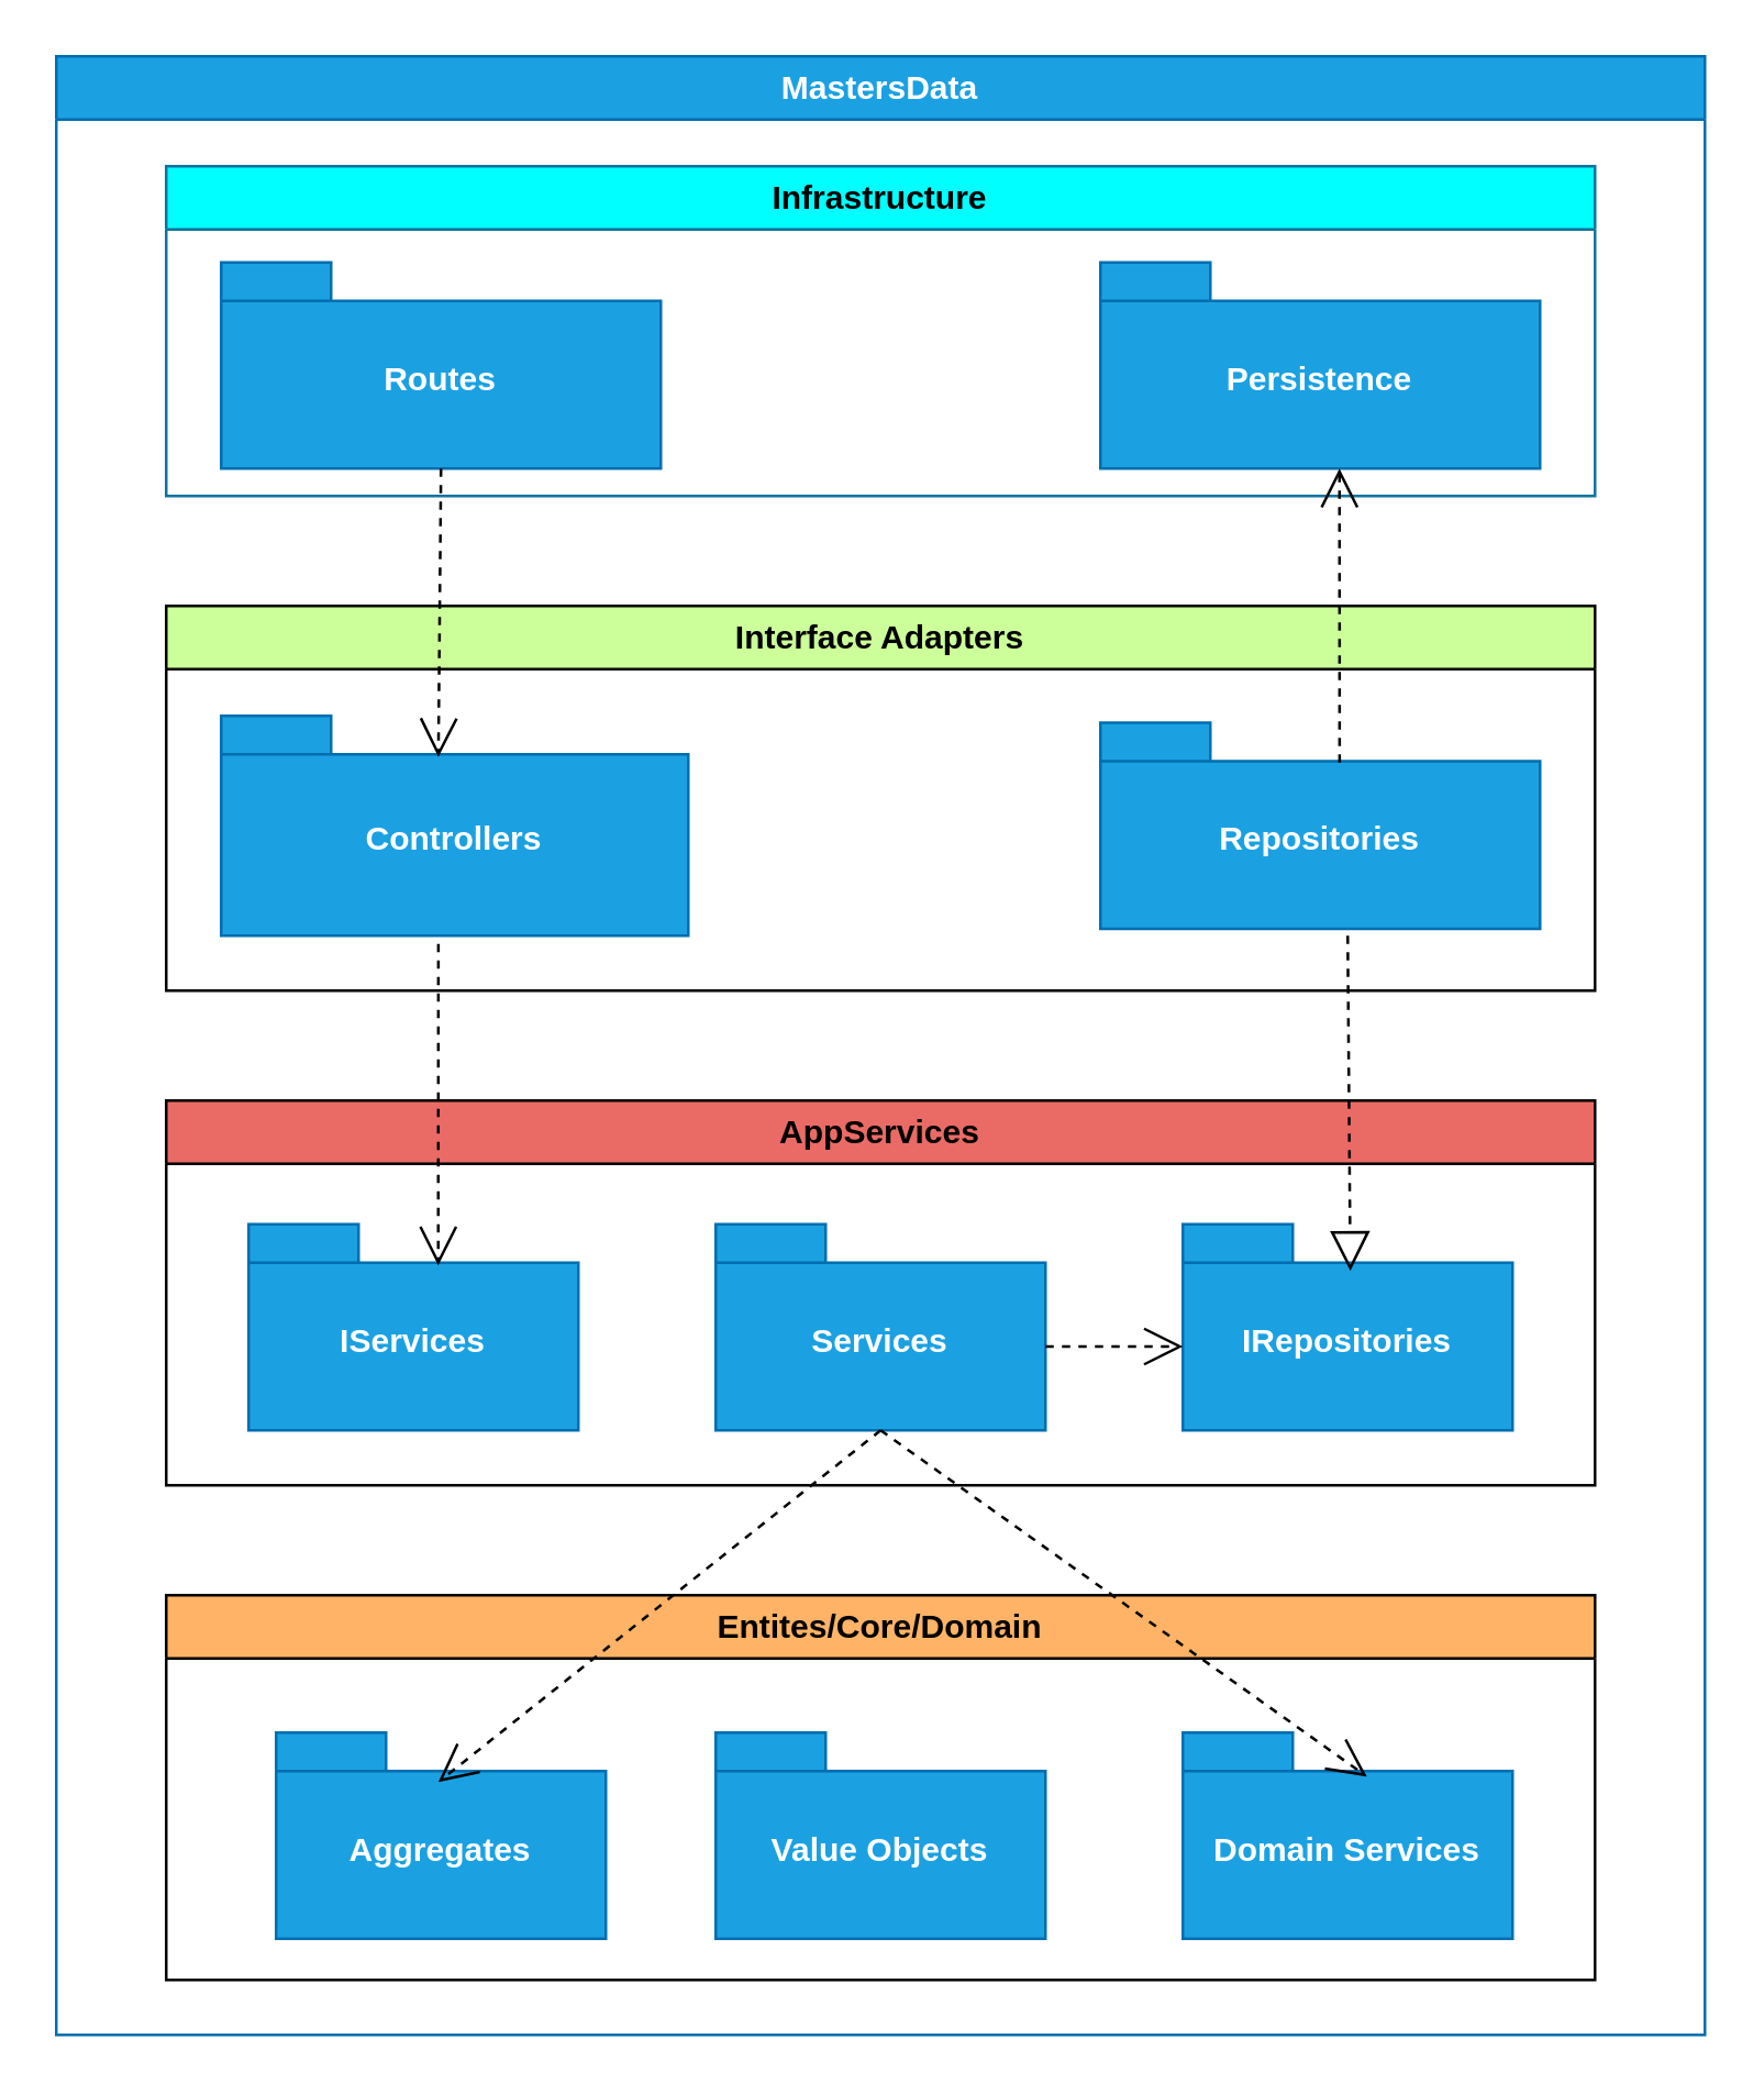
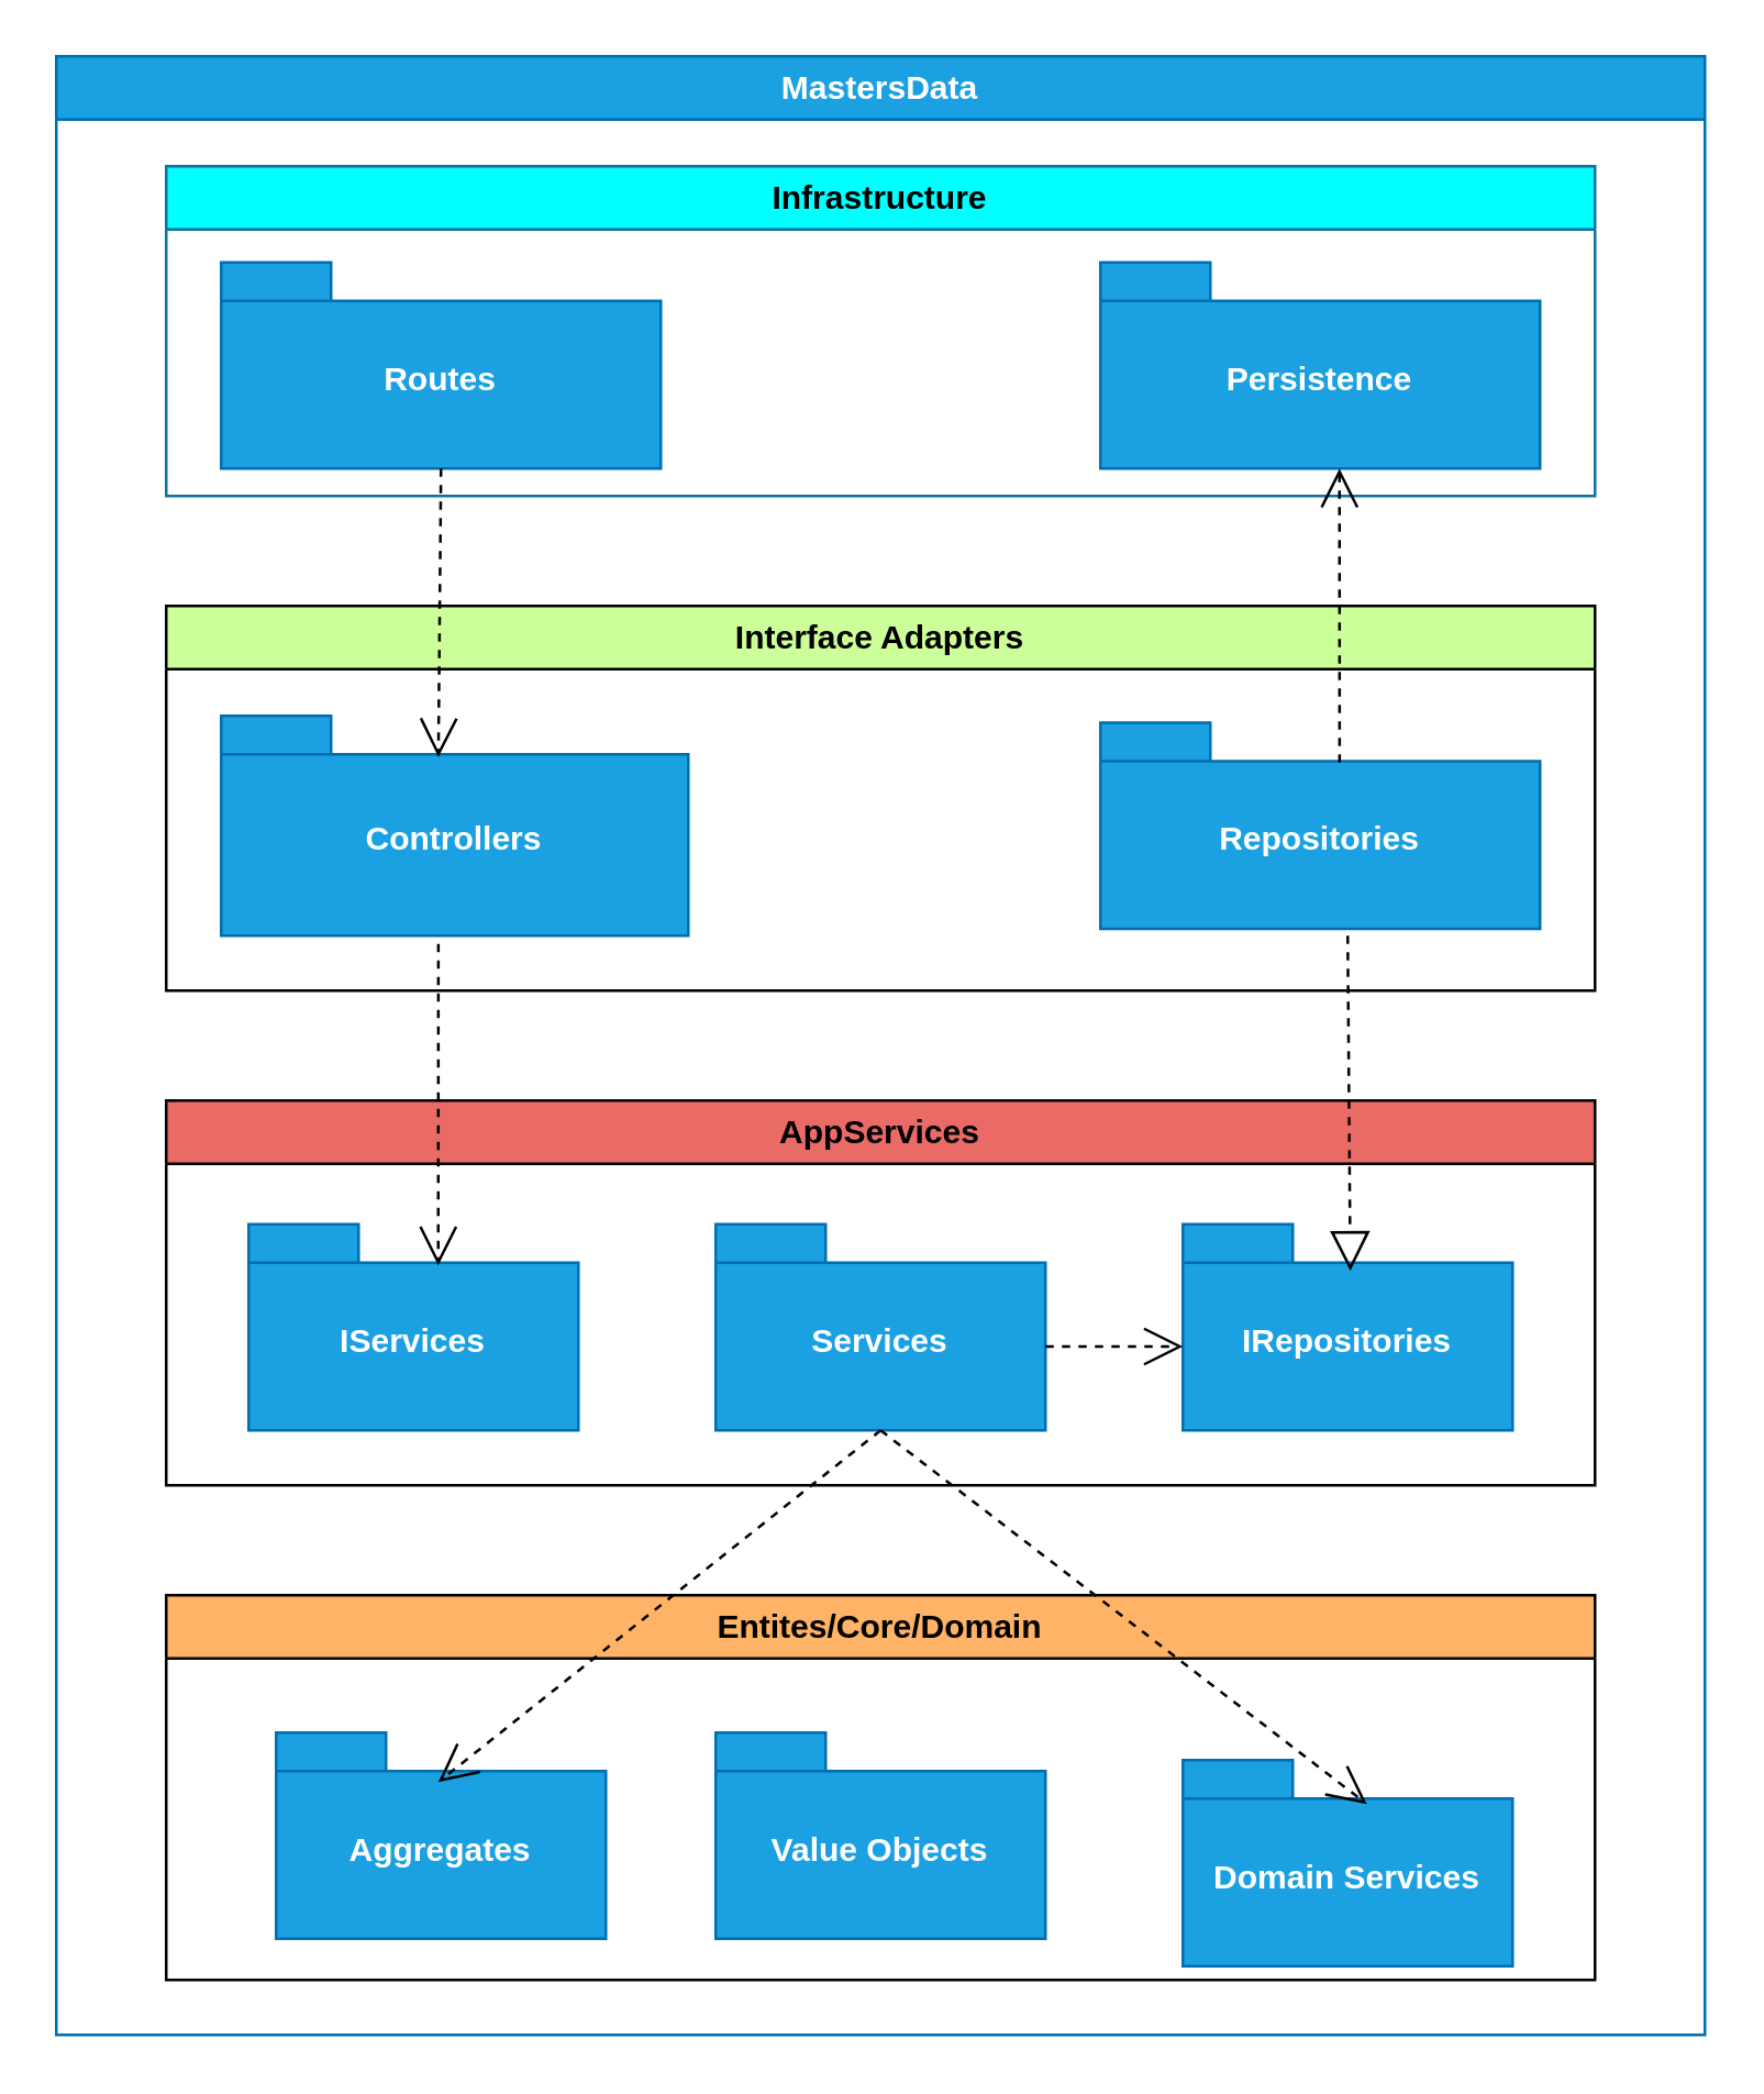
- <mxCell id="17" value="Domain Services" style="shape=folder;fontStyle=1;spacingTop=10;tabWidth=40;tabHeight=14;tabPosition=left;html=1;whiteSpace=wrap;fillColor=#1ba1e2;fontColor=#ffffff;strokeColor=#006EAF;" vertex="1" parent="14"><mxGeometry x="370" y="50" width="120" height="75" as="geometry" /></mxCell>
+ <mxCell id="17" value="Domain Services" style="shape=folder;fontStyle=1;spacingTop=10;tabWidth=40;tabHeight=14;tabPosition=left;html=1;whiteSpace=wrap;fillColor=#1ba1e2;fontColor=#ffffff;strokeColor=#006EAF;" vertex="1" parent="14"><mxGeometry x="370" y="60" width="120" height="75" as="geometry" /></mxCell>
